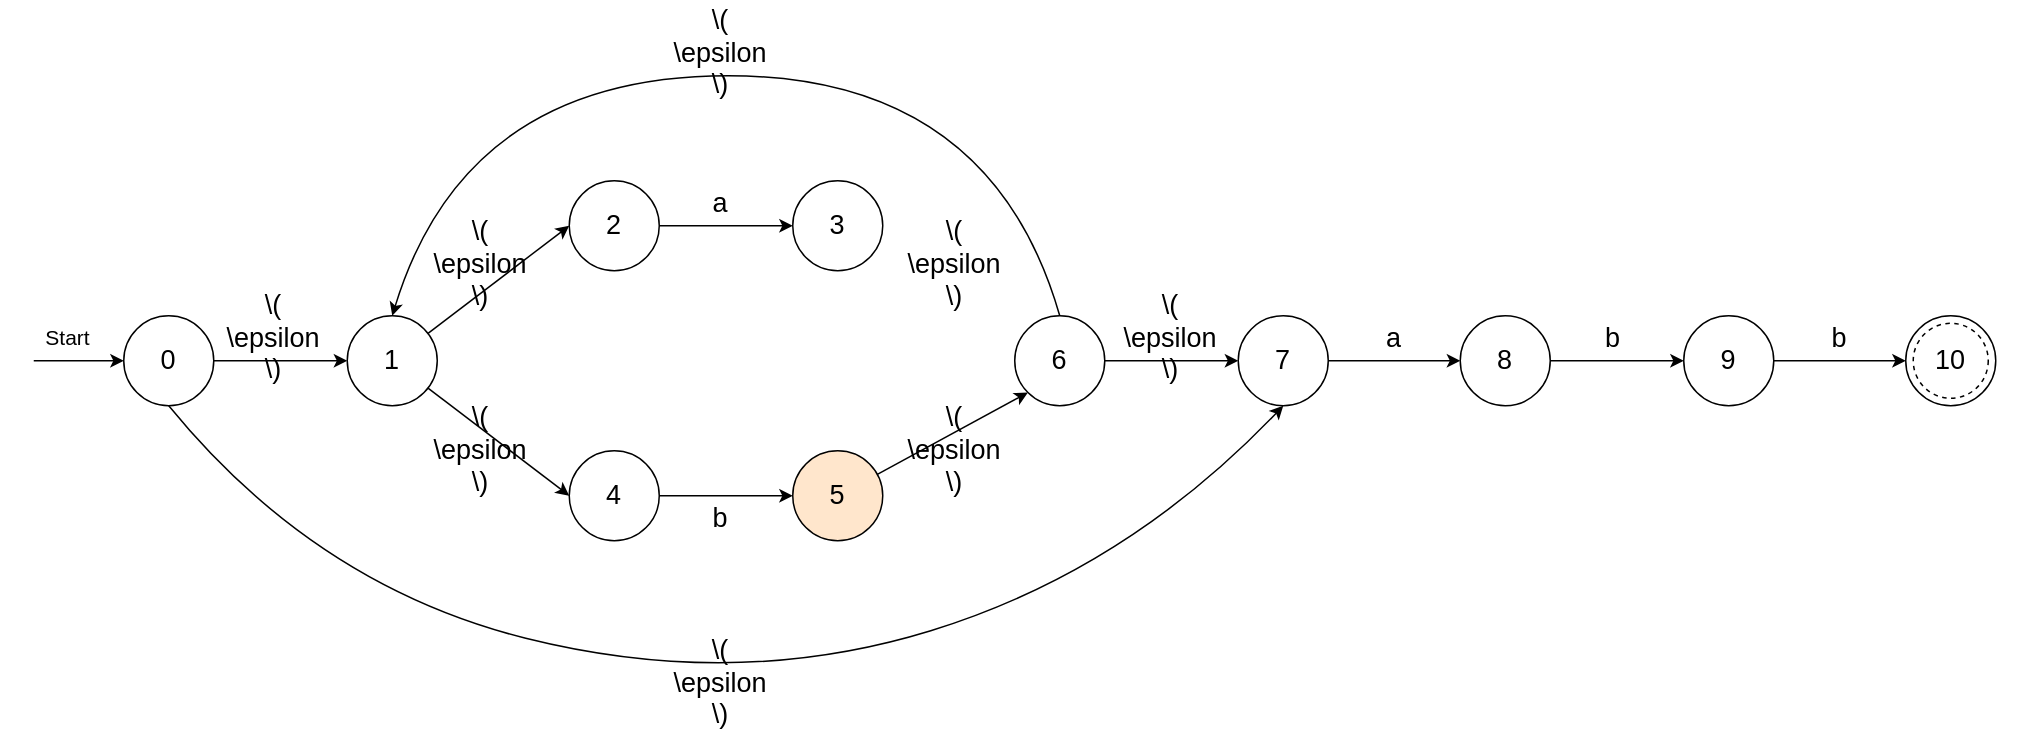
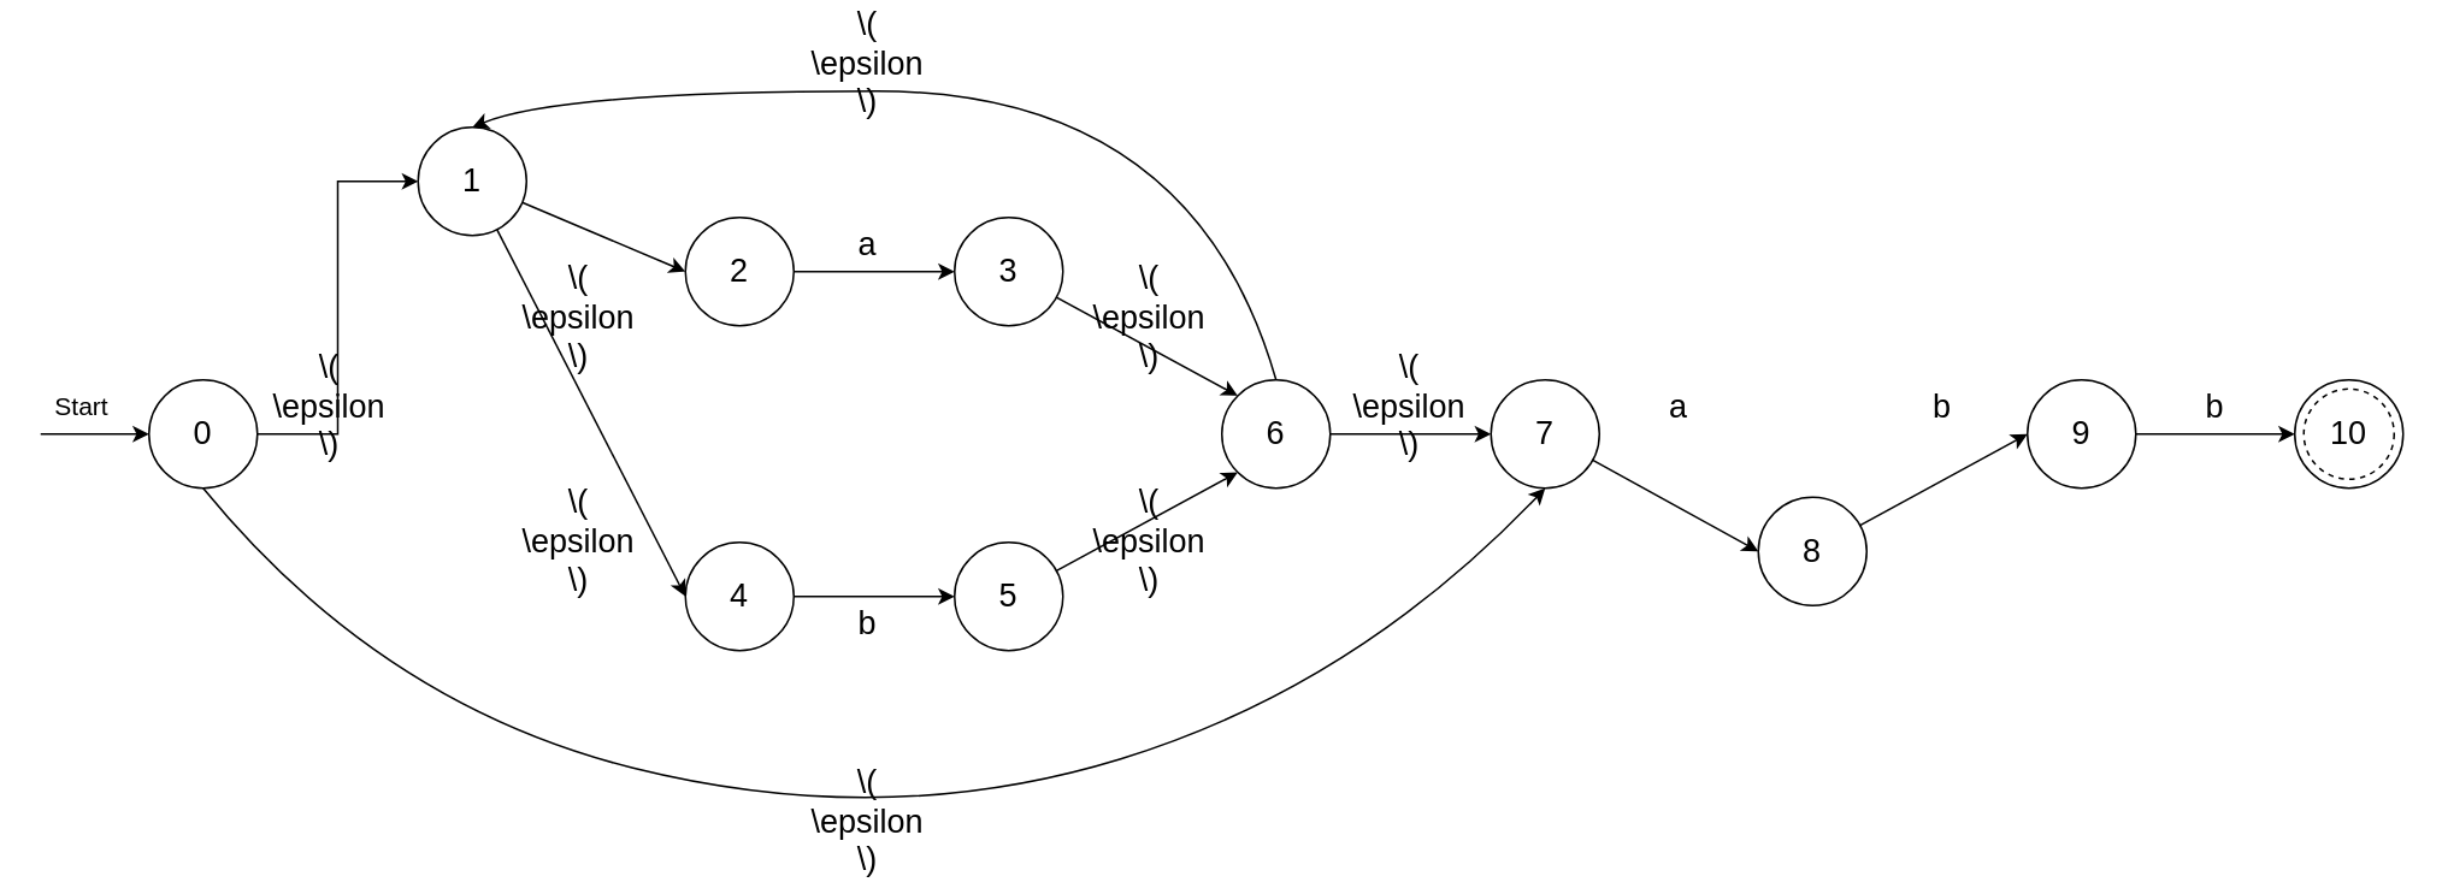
+ <mxCell id="27" style="edgeStyle=none;rounded=0;orthogonalLoop=1;jettySize=auto;html=1;entryX=0;entryY=0;entryDx=0;entryDy=0;" parent="1" source="22" target="11" edge="1"><mxGeometry relative="1" as="geometry" /></mxCell>
- <mxCell id="6" value="&lt;span style=&quot;font-size: 18px&quot;&gt;1&lt;/span&gt;" style="ellipse;whiteSpace=wrap;html=1;aspect=fixed;" parent="1" vertex="1"><mxGeometry x="231" y="210" width="60" height="60" as="geometry" /></mxCell>
+ <mxCell id="6" value="&lt;span style=&quot;font-size: 18px&quot;&gt;1&lt;/span&gt;" style="ellipse;whiteSpace=wrap;html=1;aspect=fixed;" parent="1" vertex="1"><mxGeometry x="231" y="70" width="60" height="60" as="geometry" /></mxCell>
- <mxCell id="15" value="&lt;span style=&quot;font-size: 18px&quot;&gt;8&lt;/span&gt;" style="ellipse;whiteSpace=wrap;html=1;aspect=fixed;" parent="1" vertex="1"><mxGeometry x="973" y="210" width="60" height="60" as="geometry" /></mxCell>
+ <mxCell id="15" value="&lt;span style=&quot;font-size: 18px&quot;&gt;8&lt;/span&gt;" style="ellipse;whiteSpace=wrap;html=1;aspect=fixed;" parent="1" vertex="1"><mxGeometry x="973" y="275" width="60" height="60" as="geometry" /></mxCell>
- <mxCell id="23" value="&lt;span style=&quot;font-size: 18px&quot;&gt;5&lt;/span&gt;" style="ellipse;whiteSpace=wrap;html=1;aspect=fixed;fillColor=#ffe6cc;" parent="21" vertex="1"><mxGeometry y="180" width="60" height="60" as="geometry" /></mxCell>
+ <mxCell id="23" value="&lt;span style=&quot;font-size: 18px&quot;&gt;5&lt;/span&gt;" style="ellipse;whiteSpace=wrap;html=1;aspect=fixed;" parent="21" vertex="1"><mxGeometry y="180" width="60" height="60" as="geometry" /></mxCell>
